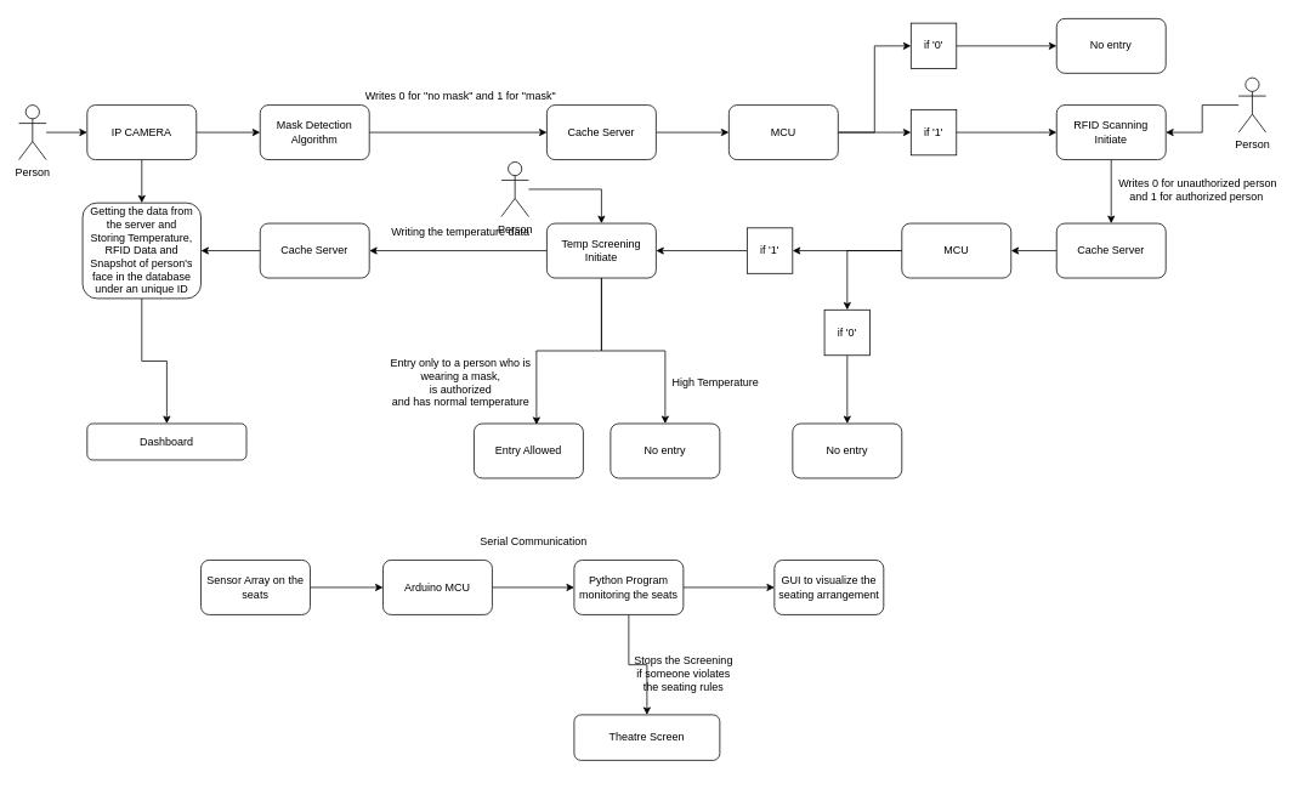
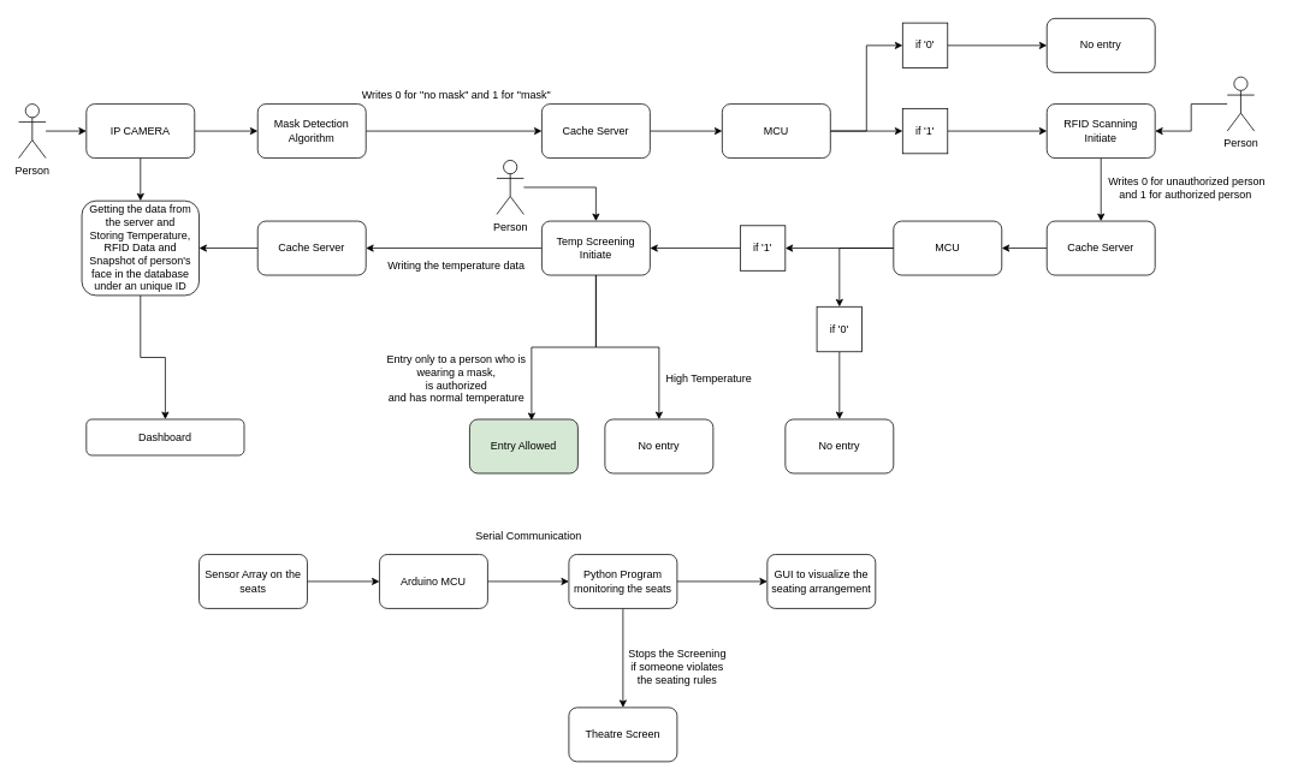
- <mxCell id="55" value="Writing the temperature data" style="text;html=1;align=center;verticalAlign=middle;resizable=0;points=[];autosize=1;strokeColor=none;fillColor=none;" vertex="1" parent="1"><mxGeometry x="420" y="245" width="170" height="20" as="geometry" /></mxCell>
+ <mxCell id="55" value="Writing the temperature data" style="text;html=1;align=center;verticalAlign=middle;resizable=0;points=[];autosize=1;strokeColor=none;fillColor=none;" vertex="1" parent="1"><mxGeometry x="420" y="285" width="170" height="20" as="geometry" /></mxCell>
- <mxCell id="21" value="Entry Allowed" style="rounded=1;whiteSpace=wrap;html=1;" parent="1" vertex="1"><mxGeometry x="520" y="465" width="120" height="60" as="geometry" /></mxCell>
+ <mxCell id="21" value="Entry Allowed" style="rounded=1;whiteSpace=wrap;html=1;fillColor=#d5e8d4;" parent="1" vertex="1"><mxGeometry x="520" y="465" width="120" height="60" as="geometry" /></mxCell>
- <mxCell id="35" value="Theatre Screen" style="rounded=1;whiteSpace=wrap;html=1;" parent="1" vertex="1"><mxGeometry x="630" y="785" width="160" height="50" as="geometry" /></mxCell>
+ <mxCell id="35" value="Theatre Screen" style="rounded=1;whiteSpace=wrap;html=1;" parent="1" vertex="1"><mxGeometry x="630" y="785" width="120" height="60" as="geometry" /></mxCell>
